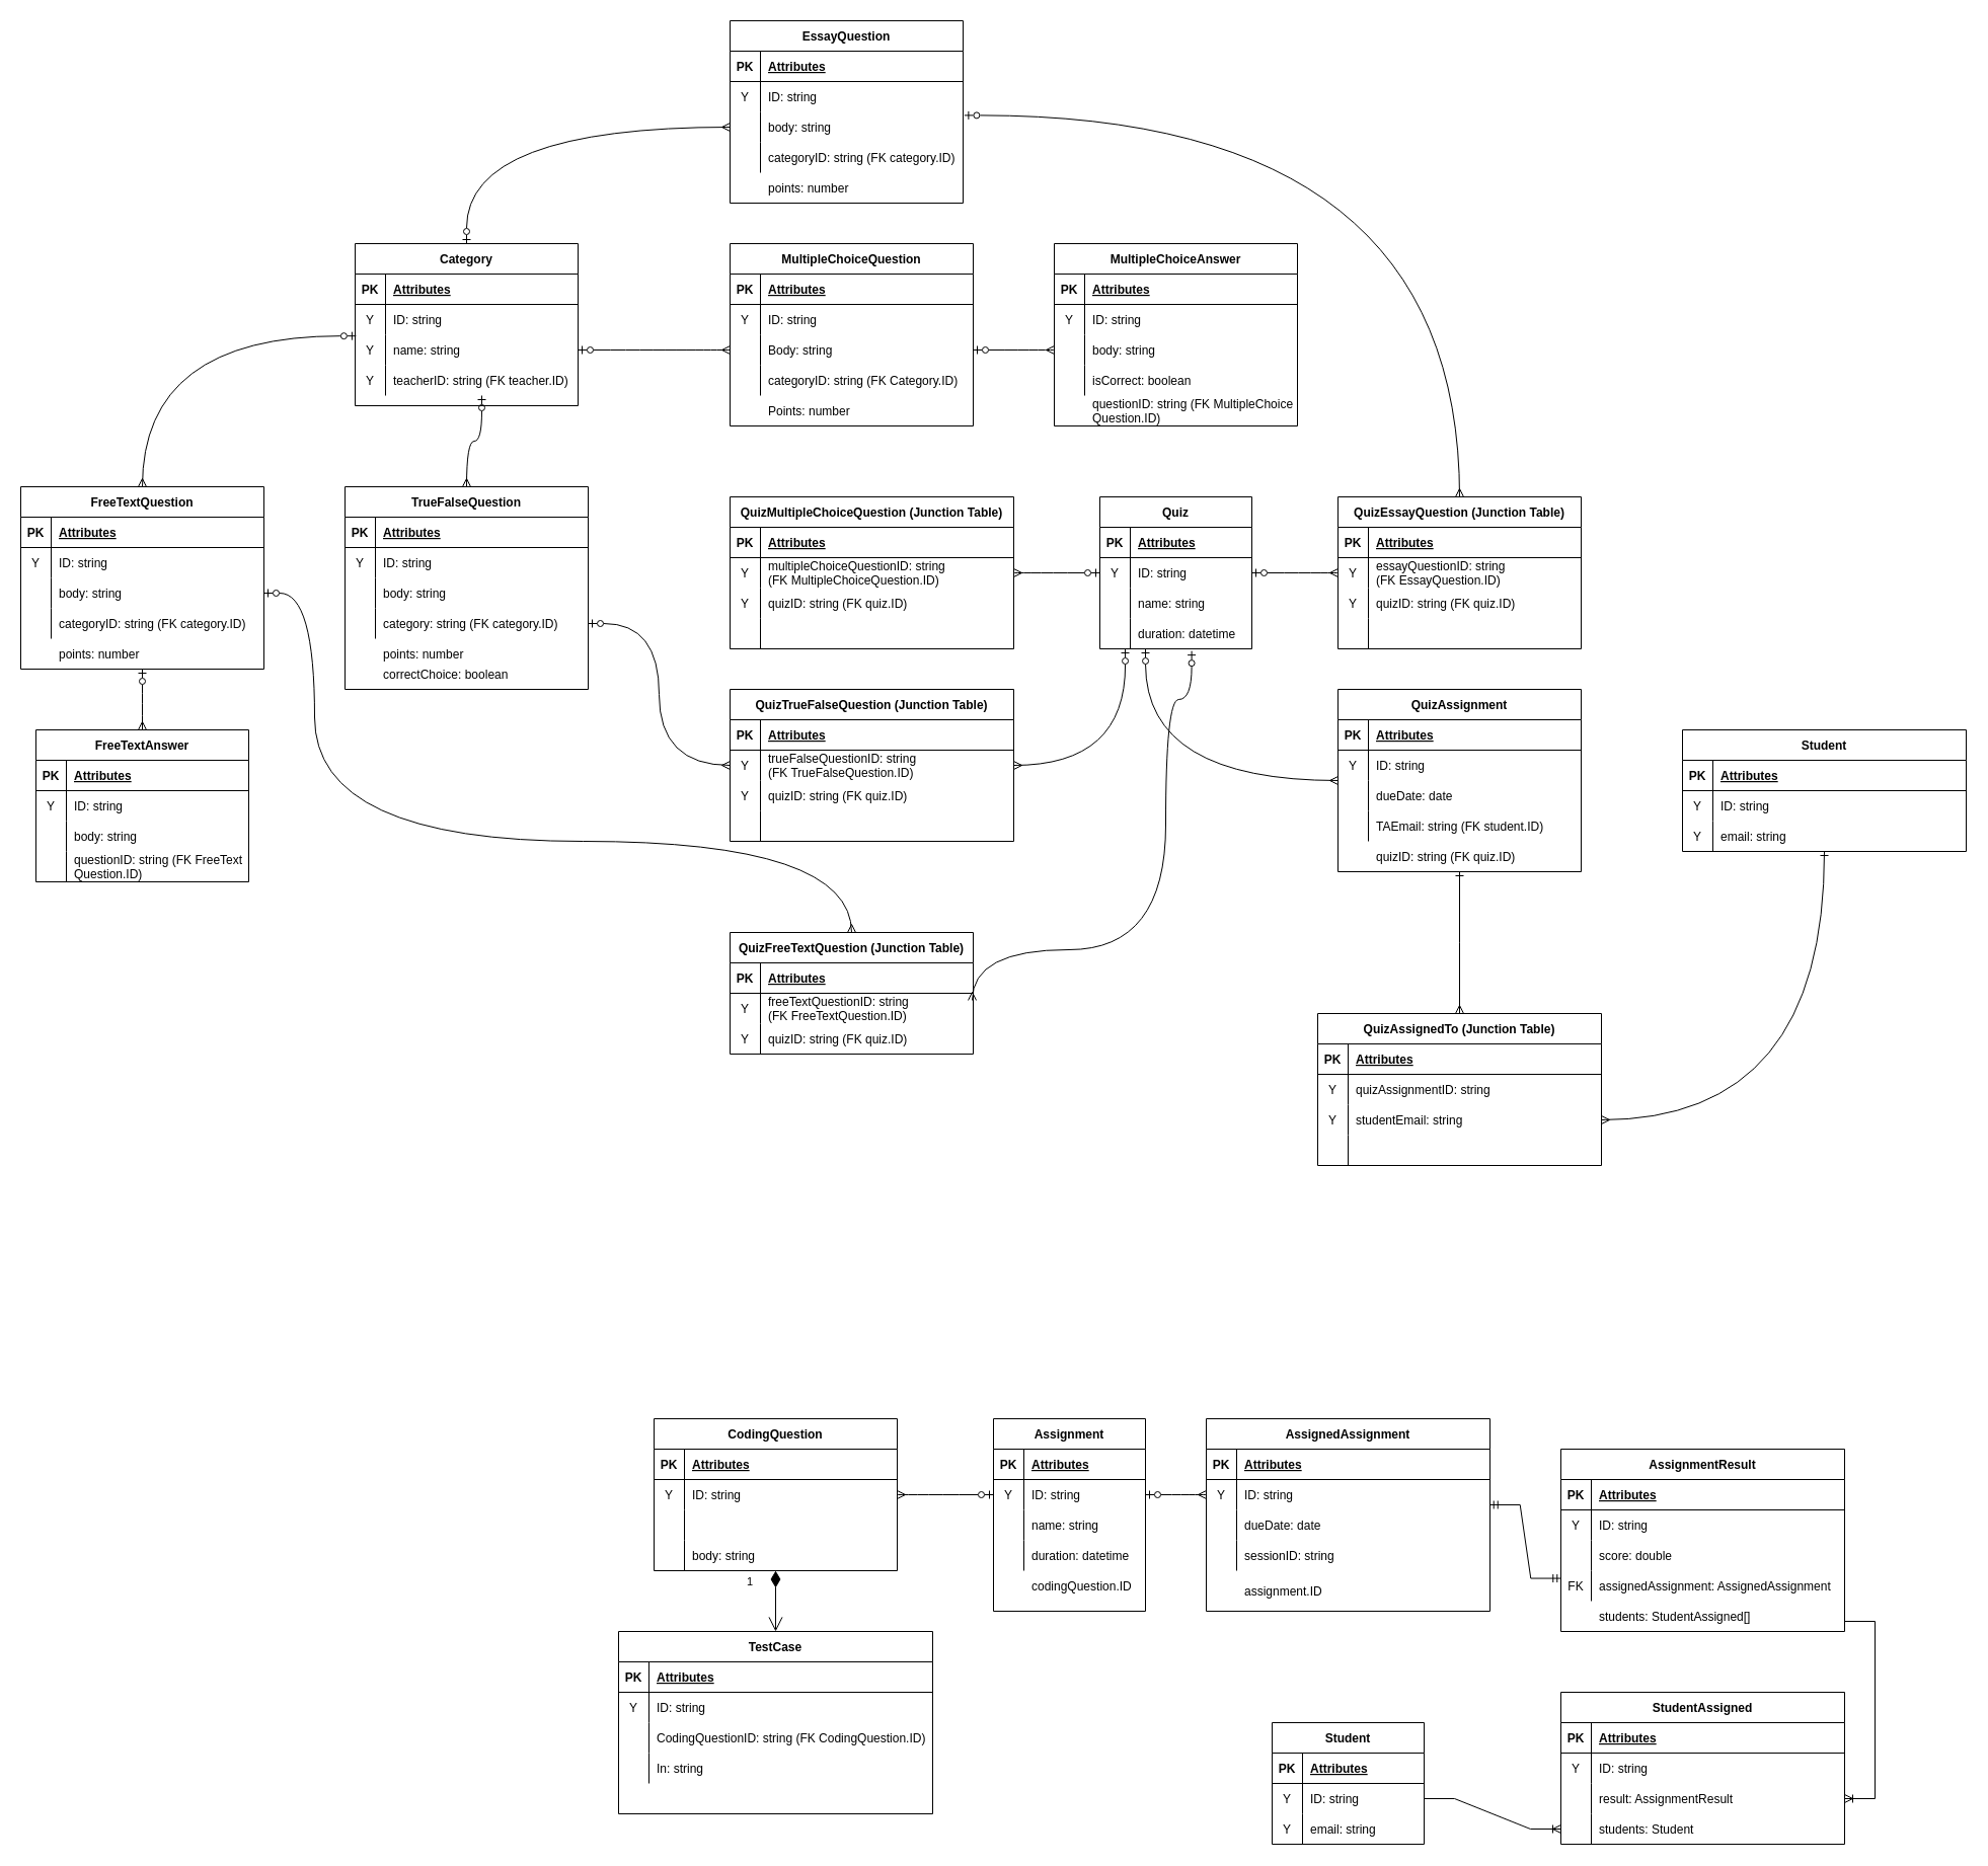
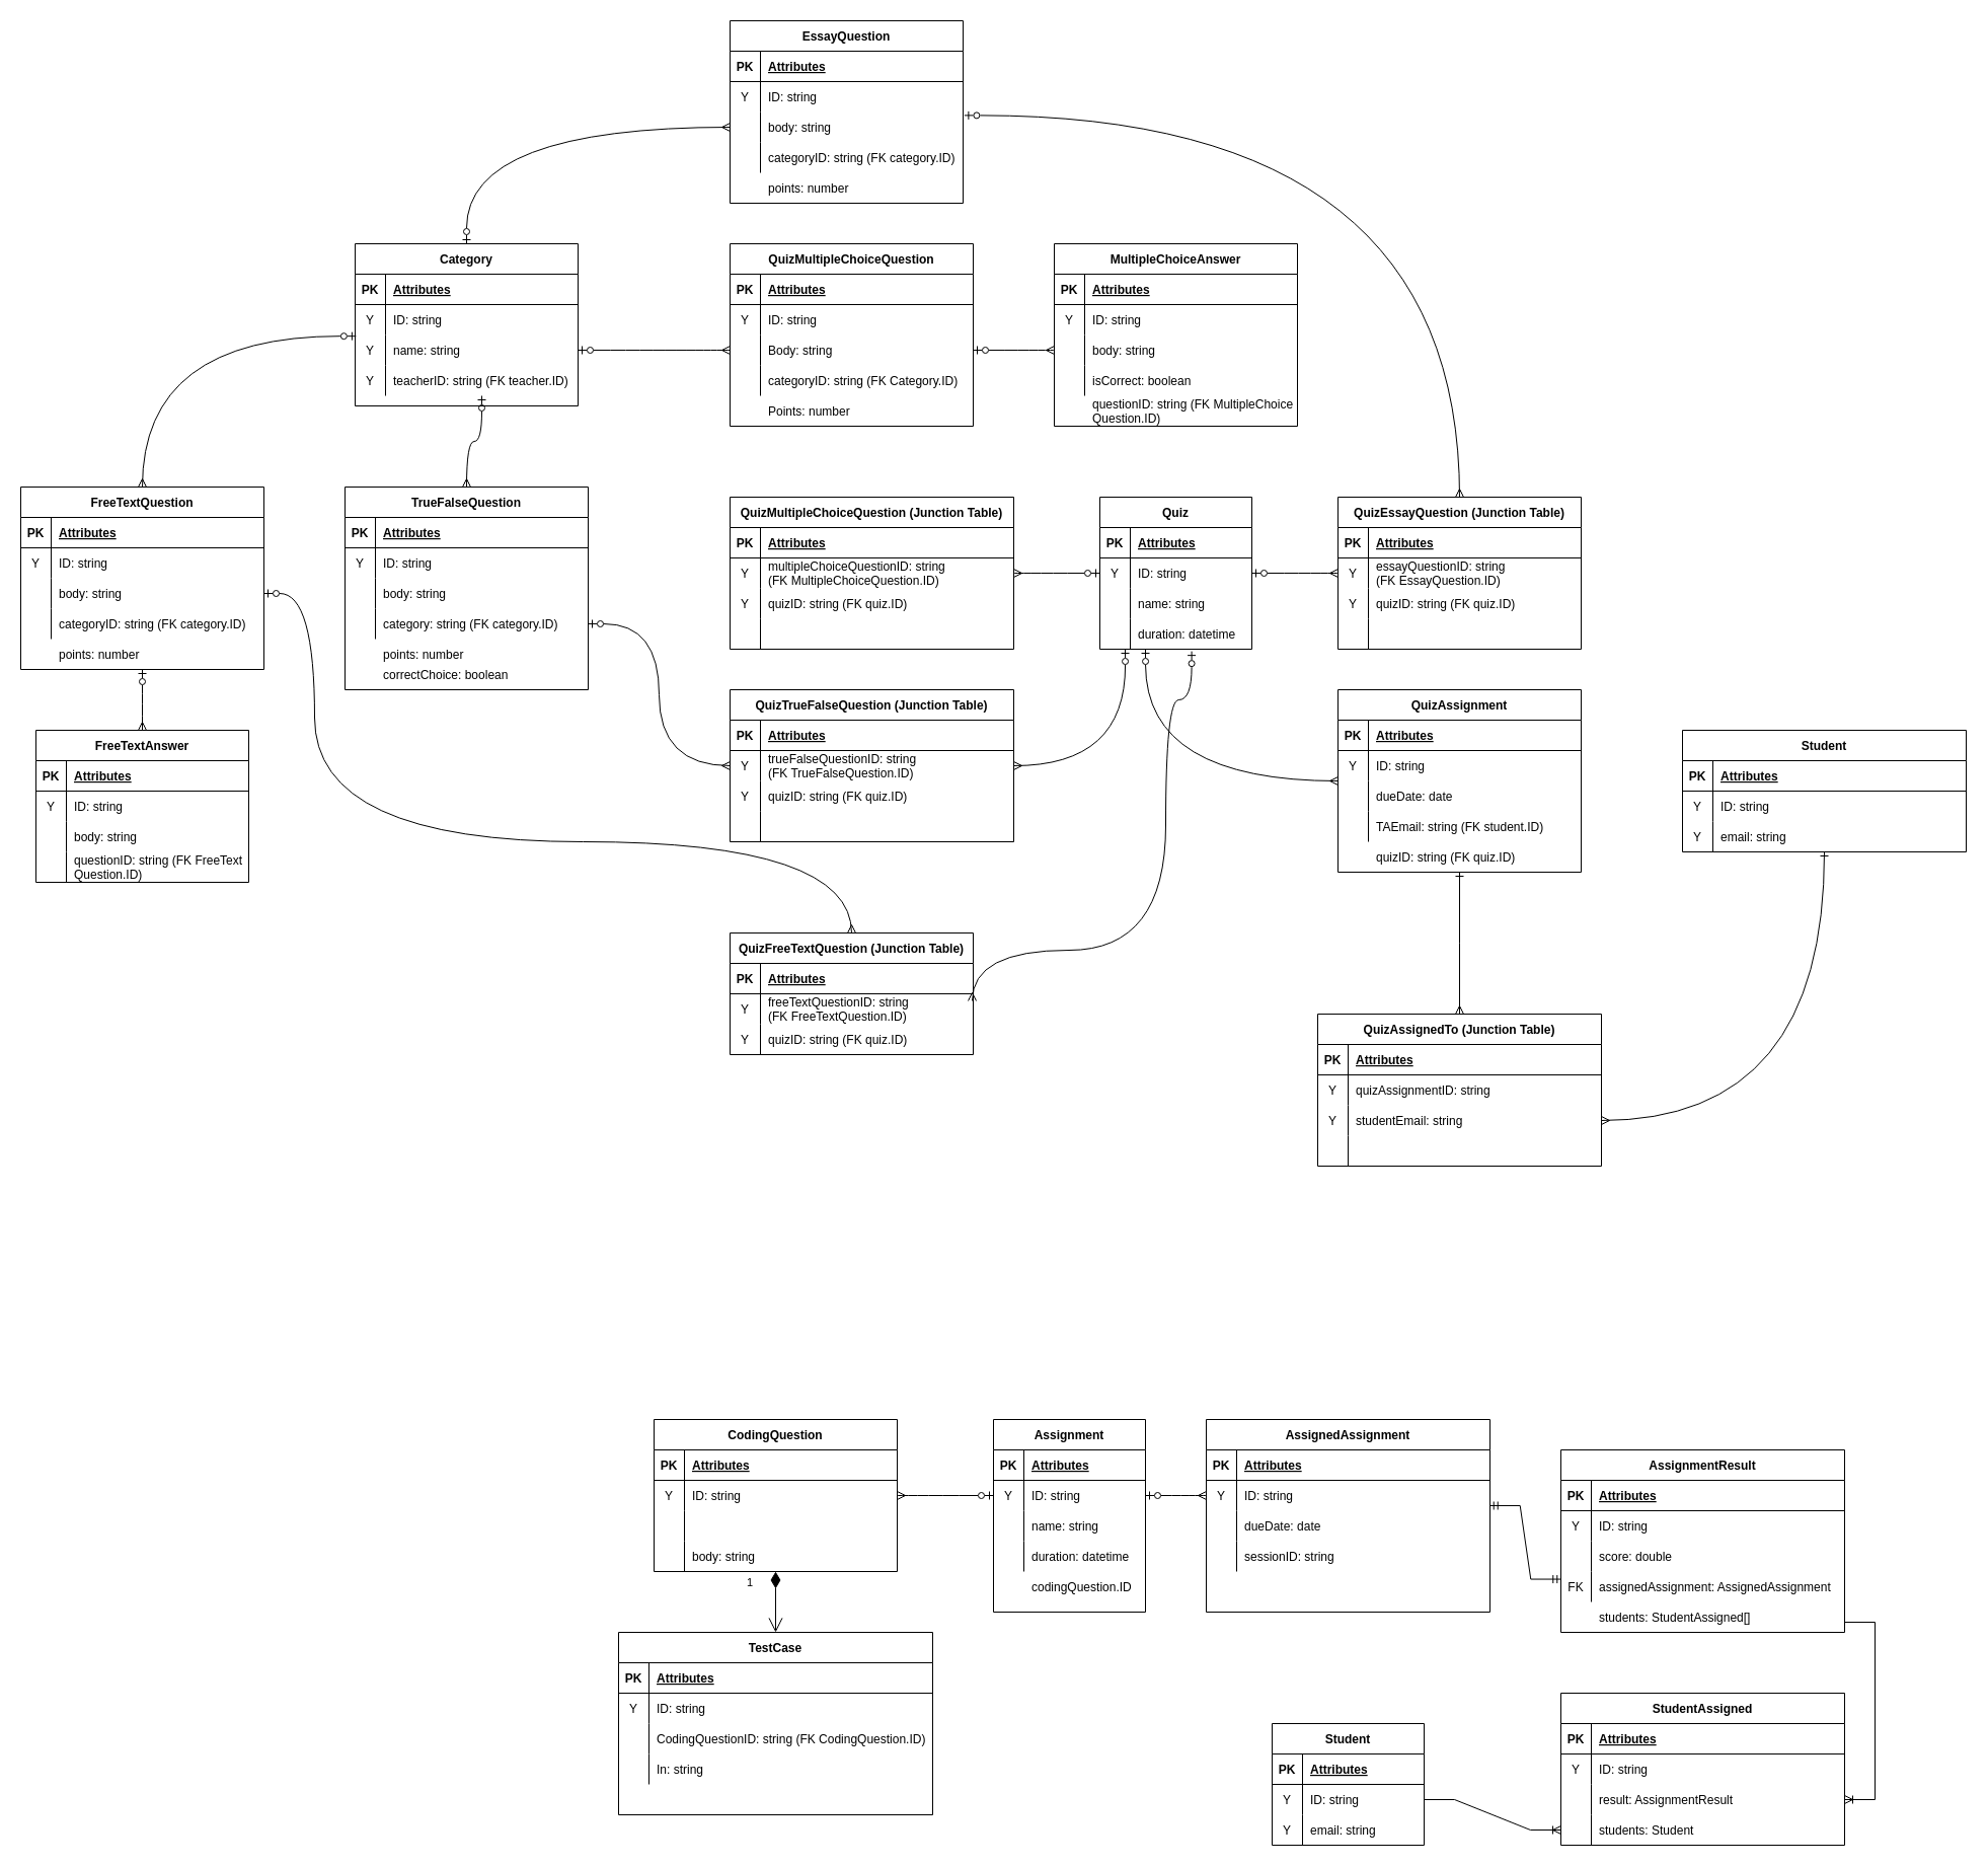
- <mxCell id="2" value="MultipleChoiceQuestion" style="shape=table;startSize=30;container=1;collapsible=1;childLayout=tableLayout;fixedRows=1;rowLines=0;fontStyle=1;align=center;resizeLast=1;" parent="1" vertex="1"><mxGeometry x="720" y="240" width="240" height="180" as="geometry" /></mxCell>
+ <mxCell id="2" value="QuizMultipleChoiceQuestion" style="shape=table;startSize=30;container=1;collapsible=1;childLayout=tableLayout;fixedRows=1;rowLines=0;fontStyle=1;align=center;resizeLast=1;" parent="1" vertex="1"><mxGeometry x="720" y="240" width="240" height="180" as="geometry" /></mxCell>
- <mxCell id="286" value="assignment.ID" style="shape=partialRectangle;connectable=0;fillColor=none;top=0;left=0;bottom=0;right=0;align=left;spacingLeft=6;overflow=hidden;" parent="1" vertex="1"><mxGeometry x="1220" y="1550" width="250" height="40" as="geometry"><mxRectangle width="120" height="30" as="alternateBounds" /></mxGeometry></mxCell>
